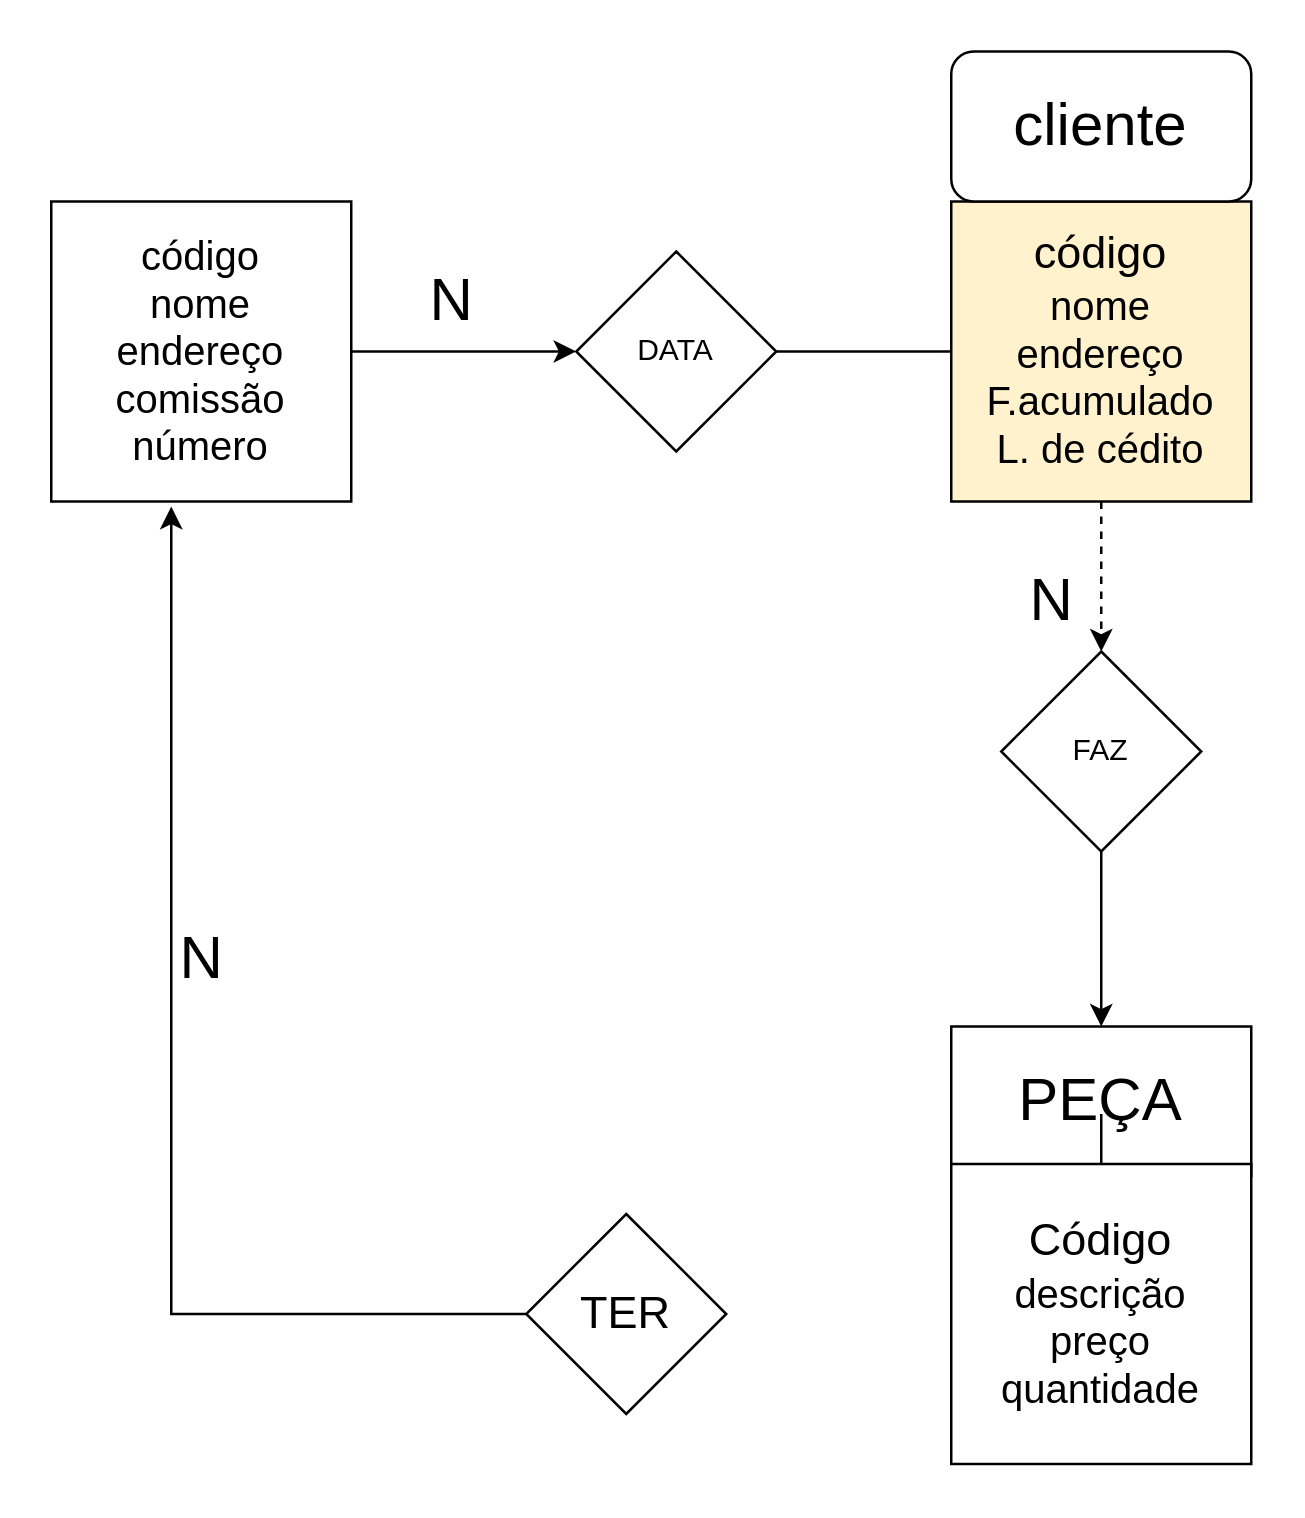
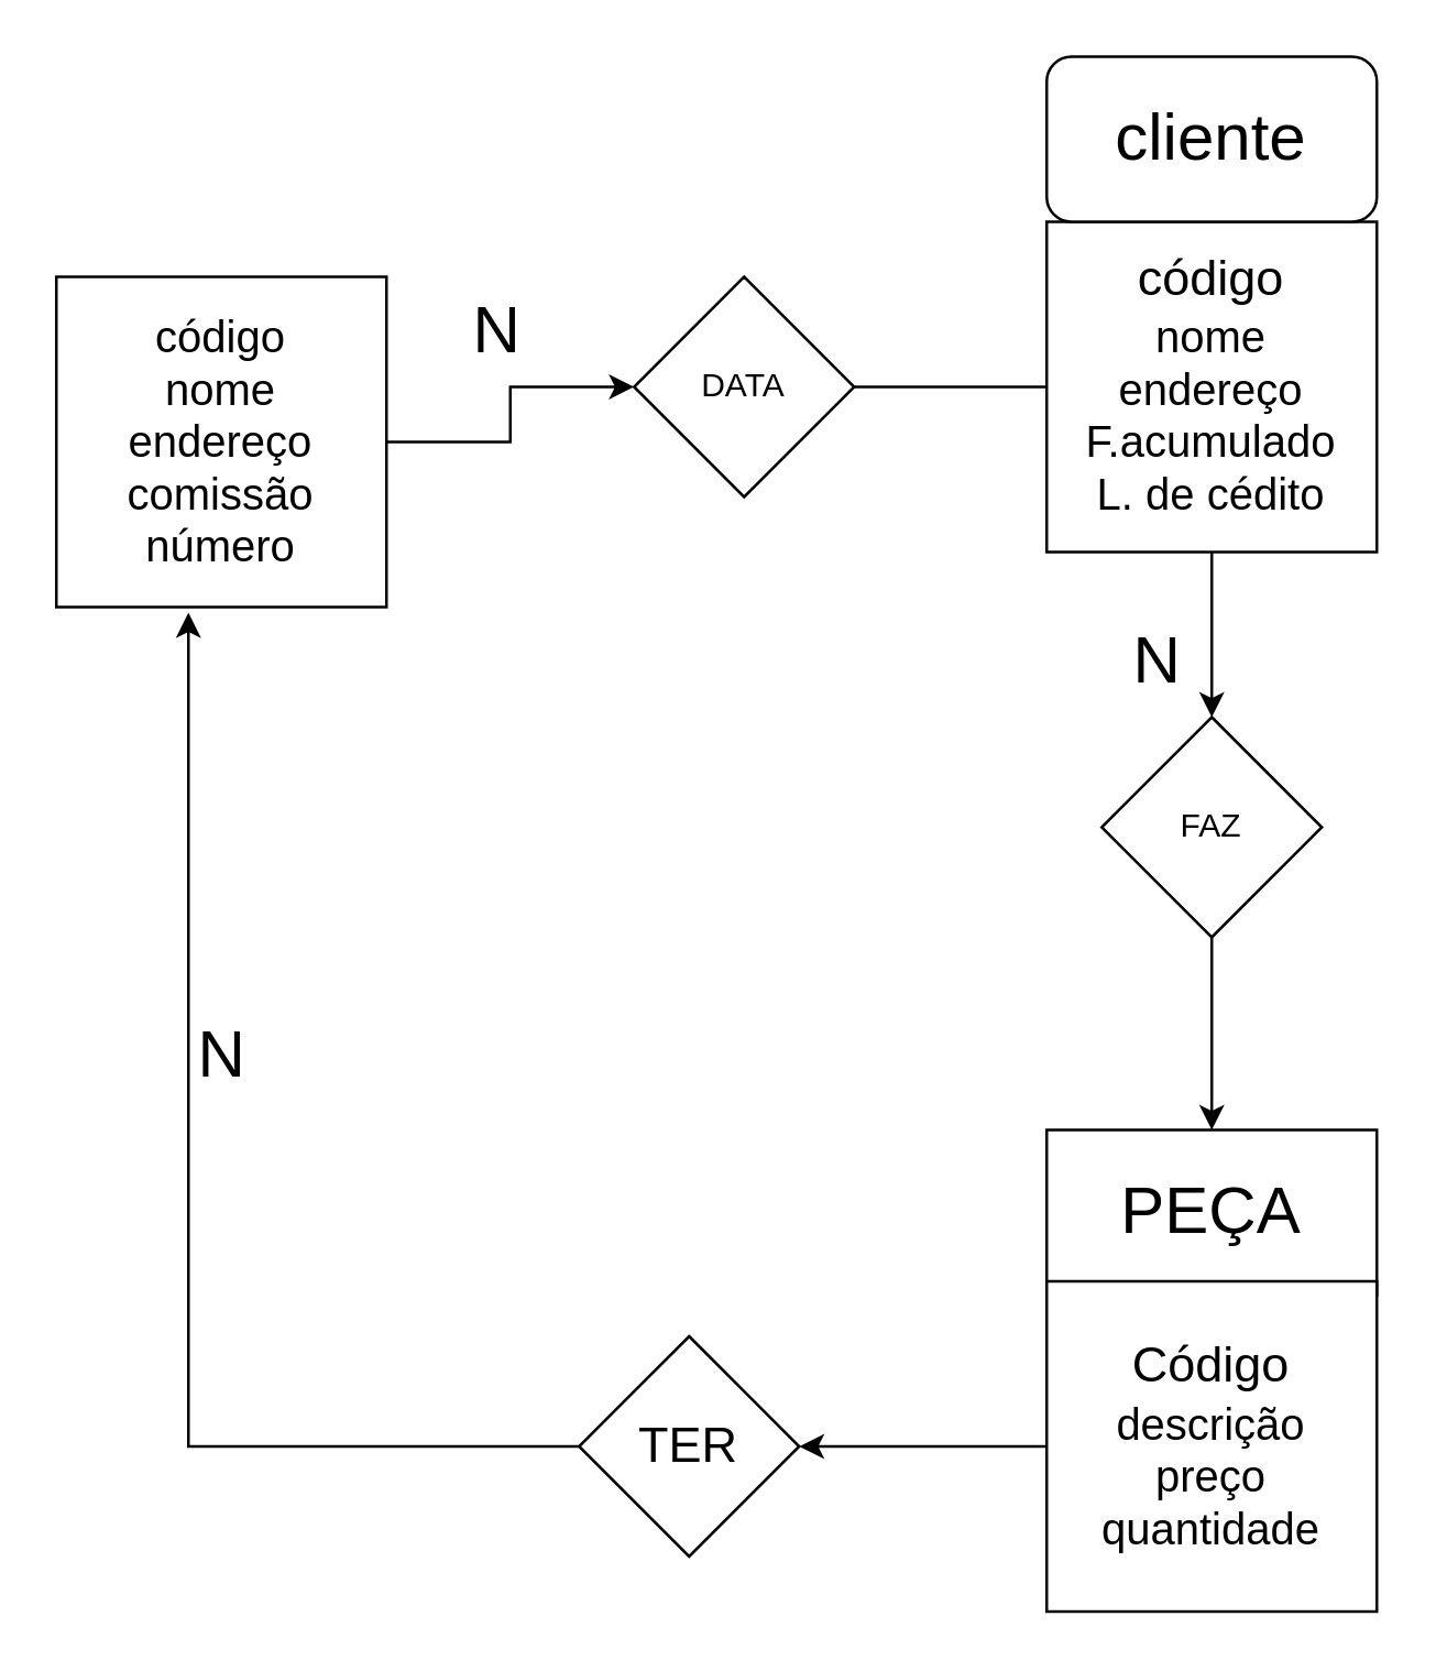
- <mxCell id="3" value="&lt;div&gt;&lt;font size=&quot;3&quot;&gt;código&lt;/font&gt;&lt;/div&gt;&lt;div&gt;&lt;font size=&quot;3&quot;&gt;nome&lt;/font&gt;&lt;/div&gt;&lt;div&gt;&lt;font size=&quot;3&quot;&gt;endereço&lt;/font&gt;&lt;/div&gt;&lt;div&gt;&lt;font size=&quot;3&quot;&gt;comissão&lt;/font&gt;&lt;/div&gt;&lt;div&gt;&lt;font size=&quot;3&quot;&gt;número&lt;br&gt;&lt;/font&gt;&lt;/div&gt;" style="whiteSpace=wrap;html=1;aspect=fixed;" parent="1" vertex="1"><mxGeometry x="20" y="80" width="120" height="120" as="geometry" /></mxCell>
+ <mxCell id="3" value="&lt;div&gt;&lt;font size=&quot;3&quot;&gt;código&lt;/font&gt;&lt;/div&gt;&lt;div&gt;&lt;font size=&quot;3&quot;&gt;nome&lt;/font&gt;&lt;/div&gt;&lt;div&gt;&lt;font size=&quot;3&quot;&gt;endereço&lt;/font&gt;&lt;/div&gt;&lt;div&gt;&lt;font size=&quot;3&quot;&gt;comissão&lt;/font&gt;&lt;/div&gt;&lt;div&gt;&lt;font size=&quot;3&quot;&gt;número&lt;br&gt;&lt;/font&gt;&lt;/div&gt;" style="whiteSpace=wrap;html=1;aspect=fixed;" parent="1" vertex="1"><mxGeometry x="20" y="100" width="120" height="120" as="geometry" /></mxCell>
- <mxCell id="8" value="&lt;div&gt;&lt;font style=&quot;font-size: 18px;&quot;&gt;código&lt;/font&gt;&lt;/div&gt;&lt;div&gt;&lt;font size=&quot;3&quot;&gt;nome&lt;/font&gt;&lt;/div&gt;&lt;div&gt;&lt;font size=&quot;3&quot;&gt;endereço&lt;/font&gt;&lt;/div&gt;&lt;div&gt;&lt;font size=&quot;3&quot;&gt;F.acumulado&lt;/font&gt;&lt;/div&gt;&lt;div&gt;&lt;font size=&quot;3&quot;&gt;L. de cédito&lt;br&gt;&lt;/font&gt;&lt;/div&gt;" style="whiteSpace=wrap;html=1;aspect=fixed;fillColor=#fff2cc;" parent="1" vertex="1"><mxGeometry x="380" y="80" width="120" height="120" as="geometry" /></mxCell>
+ <mxCell id="8" value="&lt;div&gt;&lt;font style=&quot;font-size: 18px;&quot;&gt;código&lt;/font&gt;&lt;/div&gt;&lt;div&gt;&lt;font size=&quot;3&quot;&gt;nome&lt;/font&gt;&lt;/div&gt;&lt;div&gt;&lt;font size=&quot;3&quot;&gt;endereço&lt;/font&gt;&lt;/div&gt;&lt;div&gt;&lt;font size=&quot;3&quot;&gt;F.acumulado&lt;/font&gt;&lt;/div&gt;&lt;div&gt;&lt;font size=&quot;3&quot;&gt;L. de cédito&lt;br&gt;&lt;/font&gt;&lt;/div&gt;" style="whiteSpace=wrap;html=1;aspect=fixed;" parent="1" vertex="1"><mxGeometry x="380" y="80" width="120" height="120" as="geometry" /></mxCell>
- <mxCell id="13" value="" style="edgeStyle=orthogonalEdgeStyle;rounded=0;orthogonalLoop=1;jettySize=auto;html=1;exitX=0.5;exitY=1;exitDx=0;exitDy=0;dashed=1;" parent="1" source="8" target="14" edge="1"><mxGeometry relative="1" as="geometry"><mxPoint x="440" y="390" as="targetPoint" /><mxPoint x="440" y="200" as="sourcePoint" /></mxGeometry></mxCell>
+ <mxCell id="13" value="" style="edgeStyle=orthogonalEdgeStyle;rounded=0;orthogonalLoop=1;jettySize=auto;html=1;exitX=0.5;exitY=1;exitDx=0;exitDy=0;" parent="1" source="8" target="14" edge="1"><mxGeometry relative="1" as="geometry"><mxPoint x="440" y="390" as="targetPoint" /><mxPoint x="440" y="200" as="sourcePoint" /></mxGeometry></mxCell>
- <mxCell id="11" style="edgeStyle=orthogonalEdgeStyle;rounded=0;orthogonalLoop=1;jettySize=auto;html=1;" parent="1" source="12" target="10" edge="1"><mxGeometry relative="1" as="geometry"><mxPoint x="240" y="525" as="targetPoint" /></mxGeometry></mxCell>
+ <mxCell id="11" style="edgeStyle=orthogonalEdgeStyle;rounded=0;orthogonalLoop=1;jettySize=auto;html=1;" parent="1" source="12" target="17" edge="1"><mxGeometry relative="1" as="geometry"><mxPoint x="240" y="525" as="targetPoint" /></mxGeometry></mxCell>
